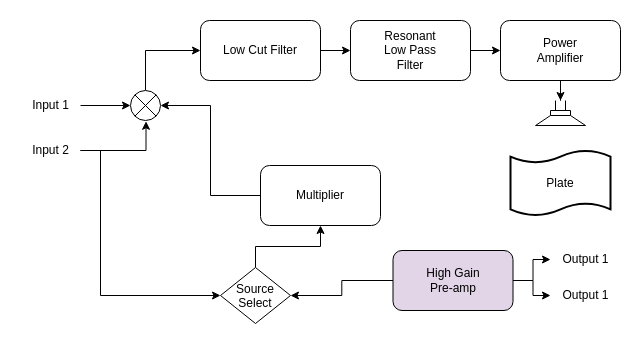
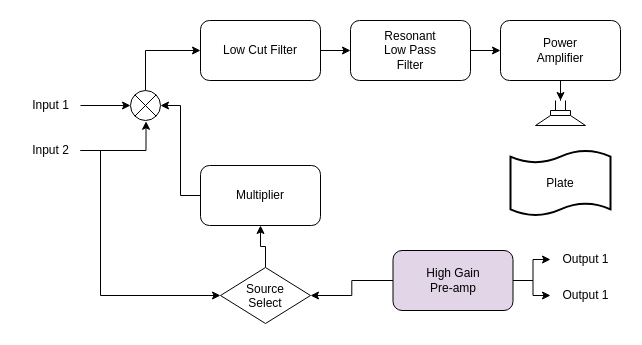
- <mxCell id="17" value="Multiplier" style="rounded=1;whiteSpace=wrap;html=1;" vertex="1" parent="1"><mxGeometry x="260" y="165" width="120" height="60" as="geometry" /></mxCell>
+ <mxCell id="17" value="Multiplier" style="rounded=1;whiteSpace=wrap;html=1;" vertex="1" parent="1"><mxGeometry x="200" y="165" width="120" height="60" as="geometry" /></mxCell>
- <mxCell id="26" value="Source&#10;Select" style="rhombus;" vertex="1" parent="1"><mxGeometry x="220" y="267" width="70" height="56" as="geometry" /></mxCell>
+ <mxCell id="26" value="Source&#10;Select" style="rhombus;" vertex="1" parent="1"><mxGeometry x="220" y="267" width="90" height="56" as="geometry" /></mxCell>
